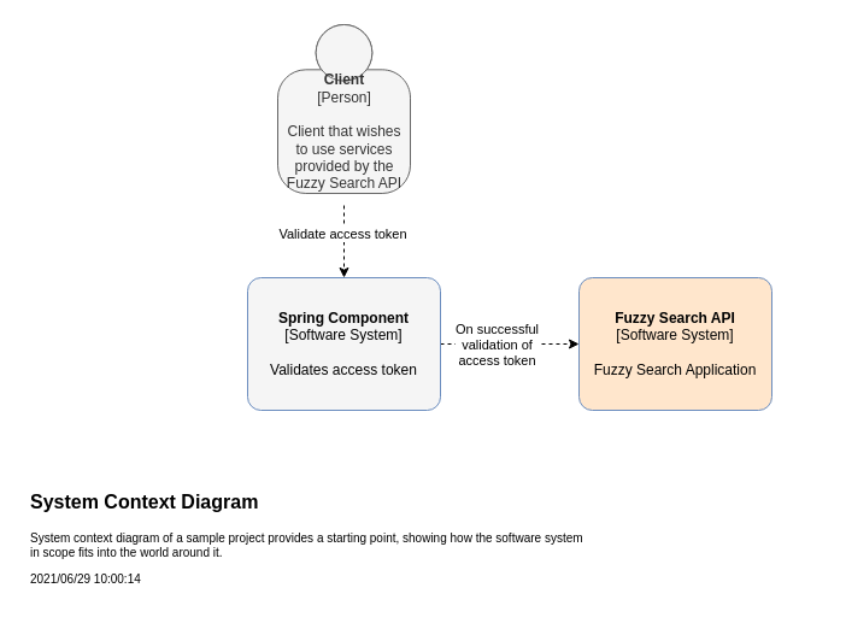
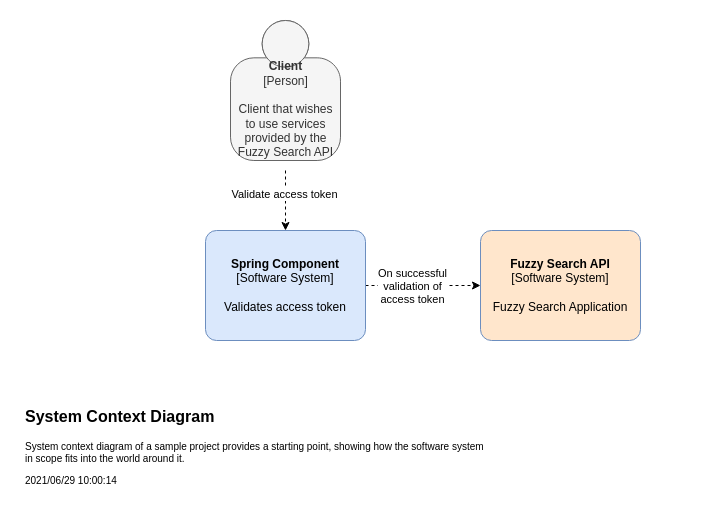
- <mxCell id="10" value="&lt;b&gt;Spring Component&lt;/b&gt;&lt;div&gt;[Software System]&lt;/div&gt;&lt;br&gt;&lt;div&gt;Validates access token&lt;/div&gt;" style="rounded=1;whiteSpace=wrap;html=1;labelBackgroundColor=none;fillColor=#f5f5f5;align=center;arcSize=10;strokeColor=#6c8ebf;metaEdit=1;metaData={&quot;c4Type&quot;:{&quot;editable&quot;:false}};points=[[0.25,0,0],[0.5,0,0],[0.75,0,0],[1,0.25,0],[1,0.5,0],[1,0.75,0],[0.75,1,0],[0.5,1,0],[0.25,1,0],[0,0.75,0],[0,0.5,0],[0,0.25,0]];" vertex="1" parent="1"><mxGeometry x="205" y="230" width="160" height="110.0" as="geometry" /></mxCell>
+ <mxCell id="10" value="&lt;b&gt;Spring Component&lt;/b&gt;&lt;div&gt;[Software System]&lt;/div&gt;&lt;br&gt;&lt;div&gt;Validates access token&lt;/div&gt;" style="rounded=1;whiteSpace=wrap;html=1;labelBackgroundColor=none;fillColor=#dae8fc;align=center;arcSize=10;strokeColor=#6c8ebf;metaEdit=1;metaData={&quot;c4Type&quot;:{&quot;editable&quot;:false}};points=[[0.25,0,0],[0.5,0,0],[0.75,0,0],[1,0.25,0],[1,0.5,0],[1,0.75,0],[0.75,1,0],[0.5,1,0],[0.25,1,0],[0,0.75,0],[0,0.5,0],[0,0.25,0]];" vertex="1" parent="1"><mxGeometry x="205" y="230" width="160" height="110.0" as="geometry" /></mxCell>
